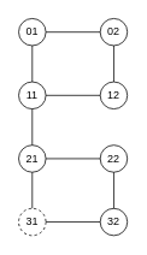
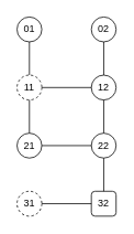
- <mxCell id="10" value="" style="endArrow=none;html=1;entryX=1;entryY=0.5;entryDx=0;entryDy=0;exitX=0;exitY=0.5;exitDx=0;exitDy=0;" edge="1" parent="1" source="3" target="2"><mxGeometry width="50" height="50" relative="1" as="geometry"><mxPoint x="210" y="310" as="sourcePoint" /><mxPoint x="260" y="260" as="targetPoint" /></mxGeometry></mxCell>
- <mxCell id="4" value="11" style="ellipse;whiteSpace=wrap;html=1;aspect=fixed;" vertex="1" parent="1"><mxGeometry x="20" y="90" width="30" height="30" as="geometry" /></mxCell>
+ <mxCell id="4" value="11" style="ellipse;whiteSpace=wrap;html=1;aspect=fixed;dashed=1;" vertex="1" parent="1"><mxGeometry x="20" y="90" width="30" height="30" as="geometry" /></mxCell>
+ <mxCell id="12" value="" style="endArrow=none;html=1;exitX=0.5;exitY=0;exitDx=0;exitDy=0;entryX=0.5;entryY=1;entryDx=0;entryDy=0;" edge="1" parent="1" source="6" target="5"><mxGeometry width="50" height="50" relative="1" as="geometry"><mxPoint x="135" y="100" as="sourcePoint" /><mxPoint x="130" y="120" as="targetPoint" /></mxGeometry></mxCell>
- <mxCell id="15" value="" style="endArrow=none;html=1;exitX=0.5;exitY=0;exitDx=0;exitDy=0;entryX=0.5;entryY=1;entryDx=0;entryDy=0;" edge="1" parent="1" source="8" target="7"><mxGeometry width="50" height="50" relative="1" as="geometry"><mxPoint x="45" y="100" as="sourcePoint" /><mxPoint x="20" y="200" as="targetPoint" /></mxGeometry></mxCell>
- <mxCell id="9" value="32" style="ellipse;whiteSpace=wrap;html=1;aspect=fixed;" vertex="1" parent="1"><mxGeometry x="110" y="230" width="30" height="30" as="geometry" /></mxCell>
+ <mxCell id="9" value="32" style="whiteSpace=wrap;html=1;aspect=fixed;rounded=1;" vertex="1" parent="1"><mxGeometry x="110" y="230" width="30" height="30" as="geometry" /></mxCell>
